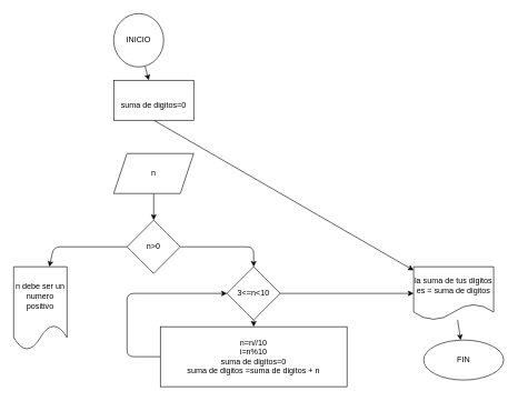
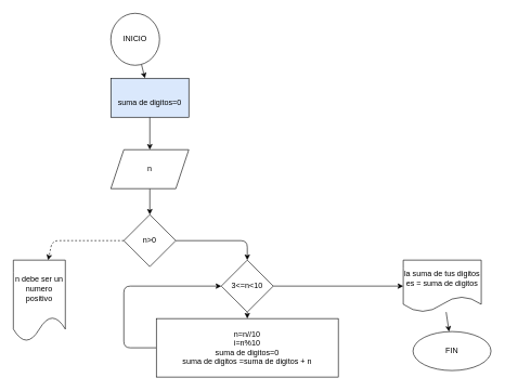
- <mxCell id="16" value="&lt;br&gt;suma de digitos=0" style="whiteSpace=wrap;html=1;" vertex="1" parent="1"><mxGeometry x="170" y="120" width="120" height="60" as="geometry" /></mxCell>
+ <mxCell id="16" value="&lt;br&gt;suma de digitos=0" style="whiteSpace=wrap;html=1;fillColor=#dae8fc;" vertex="1" parent="1"><mxGeometry x="170" y="120" width="120" height="60" as="geometry" /></mxCell>
- <mxCell id="15" style="edgeStyle=none;html=1;exitX=0.5;exitY=1;exitDx=0;exitDy=0;" edge="1" parent="1" source="16" target="18"><mxGeometry relative="1" as="geometry" /></mxCell>
+ <mxCell id="15" style="edgeStyle=none;html=1;exitX=0.5;exitY=1;exitDx=0;exitDy=0;" edge="1" parent="1" source="16" target="5"><mxGeometry relative="1" as="geometry" /></mxCell>
- <mxCell id="6" value="" style="edgeStyle=none;html=1;" edge="1" parent="1" source="8" target="9"><mxGeometry relative="1" as="geometry"><Array as="points"><mxPoint x="80" y="370" /></Array></mxGeometry></mxCell>
+ <mxCell id="6" value="" style="edgeStyle=none;html=1;dashed=1;" edge="1" parent="1" source="8" target="9"><mxGeometry relative="1" as="geometry"><Array as="points"><mxPoint x="80" y="370" /></Array></mxGeometry></mxCell>
